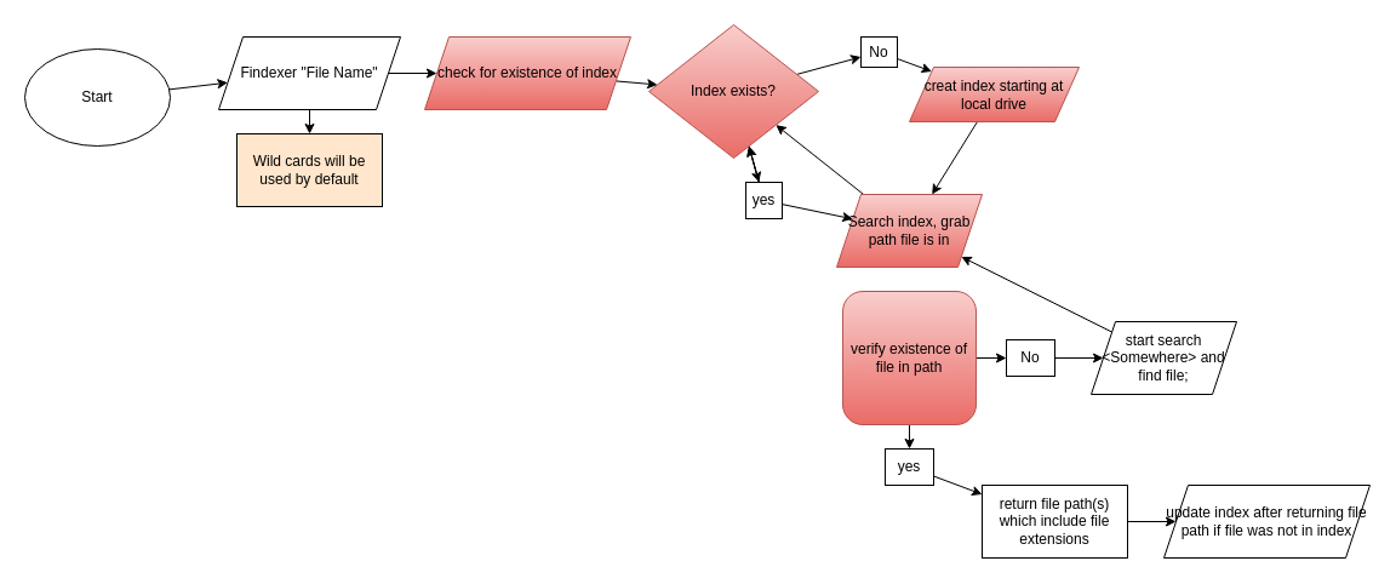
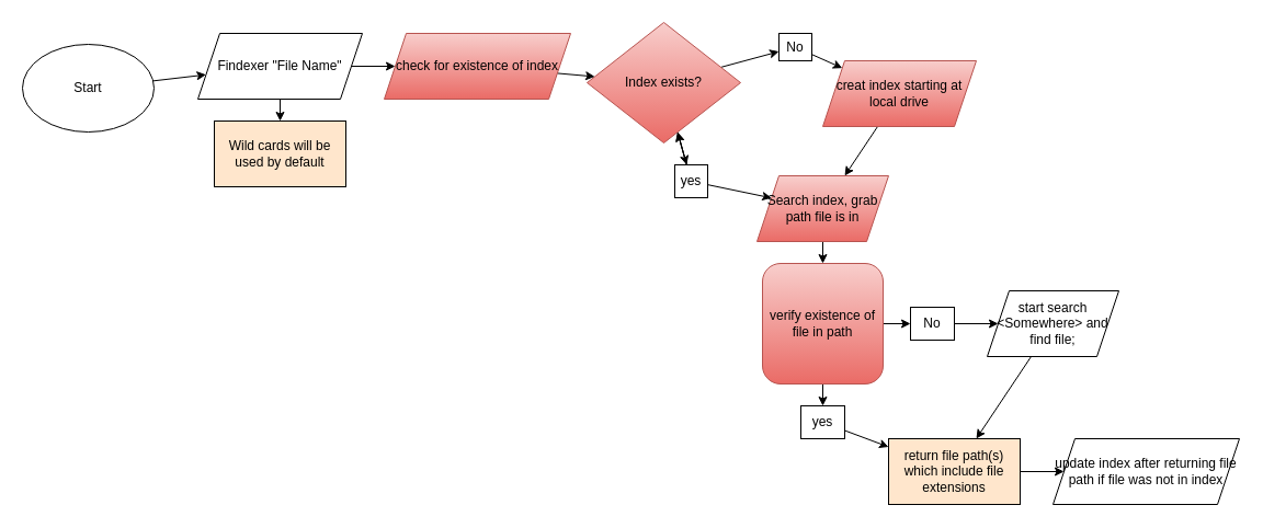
- <mxCell id="15" value="creat index starting at local drive" style="shape=parallelogram;perimeter=parallelogramPerimeter;whiteSpace=wrap;html=1;fixedSize=1;fillColor=#f8cecc;gradientColor=#ea6b66;strokeColor=#b85450;" vertex="1" parent="1"><mxGeometry x="750" y="55" width="140" height="45" as="geometry" /></mxCell>
+ <mxCell id="15" value="creat index starting at local drive" style="shape=parallelogram;perimeter=parallelogramPerimeter;whiteSpace=wrap;html=1;fixedSize=1;fillColor=#f8cecc;gradientColor=#ea6b66;strokeColor=#b85450;" vertex="1" parent="1"><mxGeometry x="750" y="55" width="140" height="60" as="geometry" /></mxCell>
- <mxCell id="20" value="" style="edgeStyle=none;html=1;" edge="1" parent="1" source="21" target="9"><mxGeometry relative="1" as="geometry"><mxPoint x="750" y="250" as="targetPoint" /></mxGeometry></mxCell>
+ <mxCell id="20" value="" style="edgeStyle=none;html=1;entryX=0.5;entryY=0;entryDx=0;entryDy=0;" edge="1" parent="1" source="21" target="24"><mxGeometry relative="1" as="geometry"><mxPoint x="750" y="250" as="targetPoint" /></mxGeometry></mxCell>
- <mxCell id="29" value="" style="edgeStyle=none;html=1;" edge="1" parent="1" source="30" target="21"><mxGeometry relative="1" as="geometry" /></mxCell>
+ <mxCell id="29" value="" style="edgeStyle=none;html=1;" edge="1" parent="1" source="30" target="34"><mxGeometry relative="1" as="geometry" /></mxCell>
- <mxCell id="34" value="return file path(s) which include file extensions" style="rounded=0;whiteSpace=wrap;html=1;" vertex="1" parent="1"><mxGeometry x="810" y="400" width="120" height="60" as="geometry" /></mxCell>
+ <mxCell id="34" value="return file path(s) which include file extensions" style="rounded=0;whiteSpace=wrap;html=1;fillColor=#ffe6cc;" vertex="1" parent="1"><mxGeometry x="810" y="400" width="120" height="60" as="geometry" /></mxCell>
